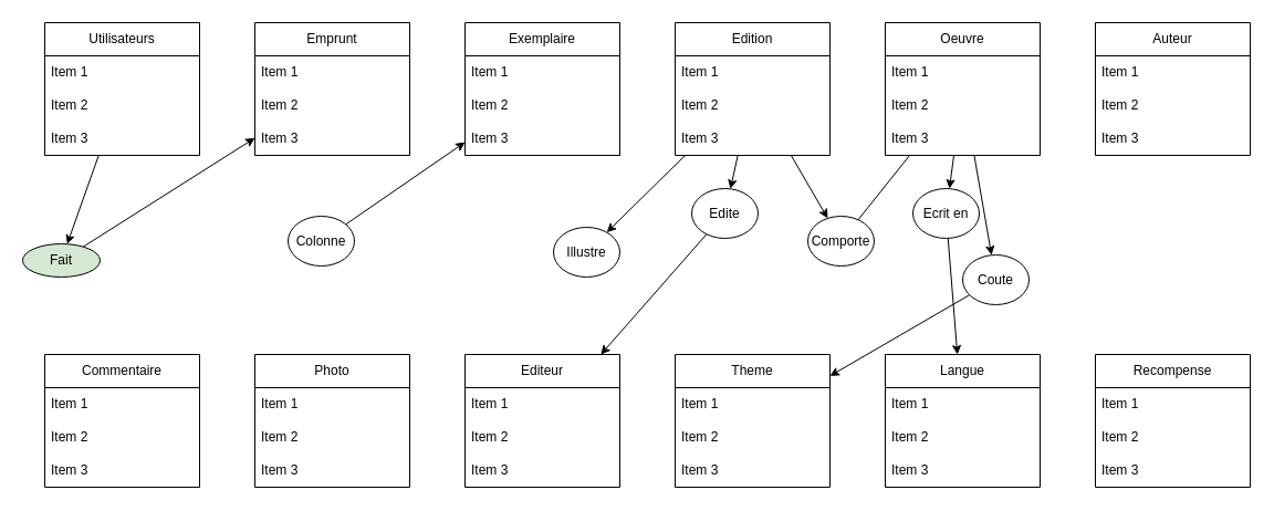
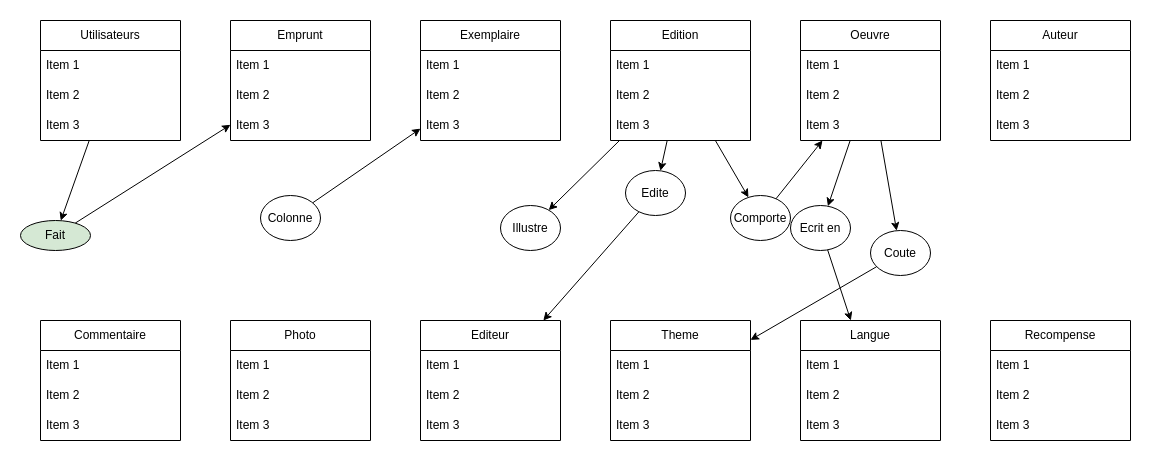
- <mxCell id="60" style="edgeStyle=none;html=1;endArrow=none;" edge="1" parent="1" source="61" target="24"><mxGeometry relative="1" as="geometry" /></mxCell>
+ <mxCell id="60" style="edgeStyle=none;html=1;" edge="1" parent="1" source="61" target="24"><mxGeometry relative="1" as="geometry" /></mxCell>
- <mxCell id="68" value="Ecrit en" style="ellipse;whiteSpace=wrap;html=1;" vertex="1" parent="1"><mxGeometry x="825" y="170" width="60" height="45" as="geometry" /></mxCell>
+ <mxCell id="68" value="Ecrit en" style="ellipse;whiteSpace=wrap;html=1;" vertex="1" parent="1"><mxGeometry x="790" y="205" width="60" height="45" as="geometry" /></mxCell>
